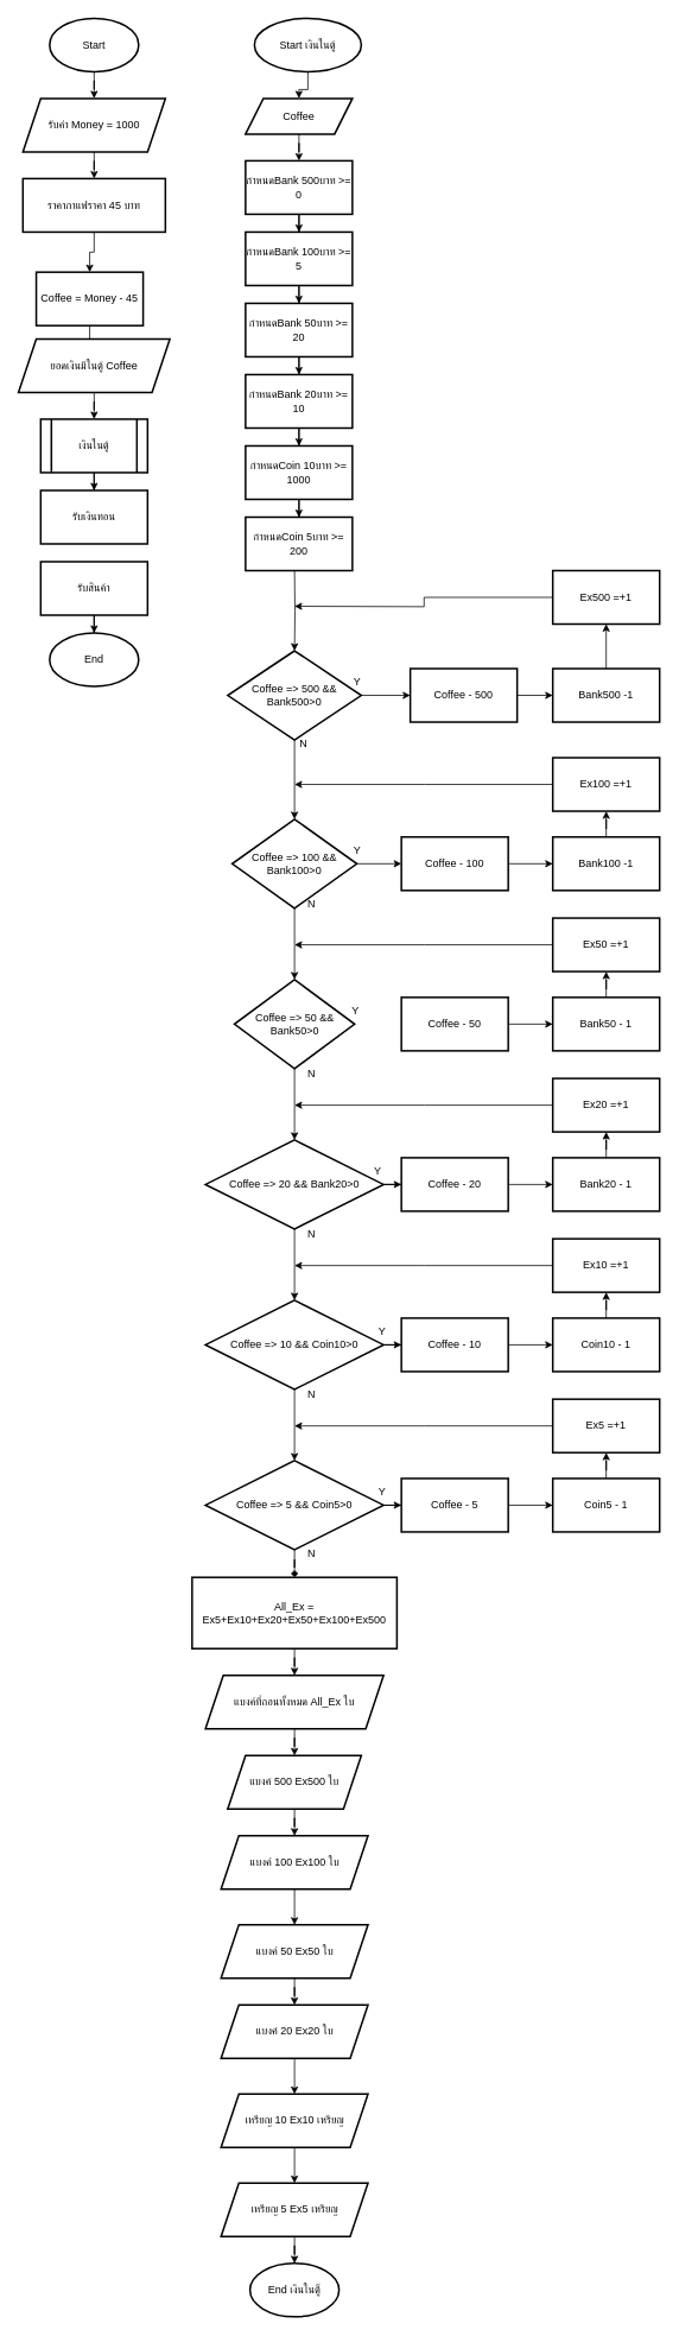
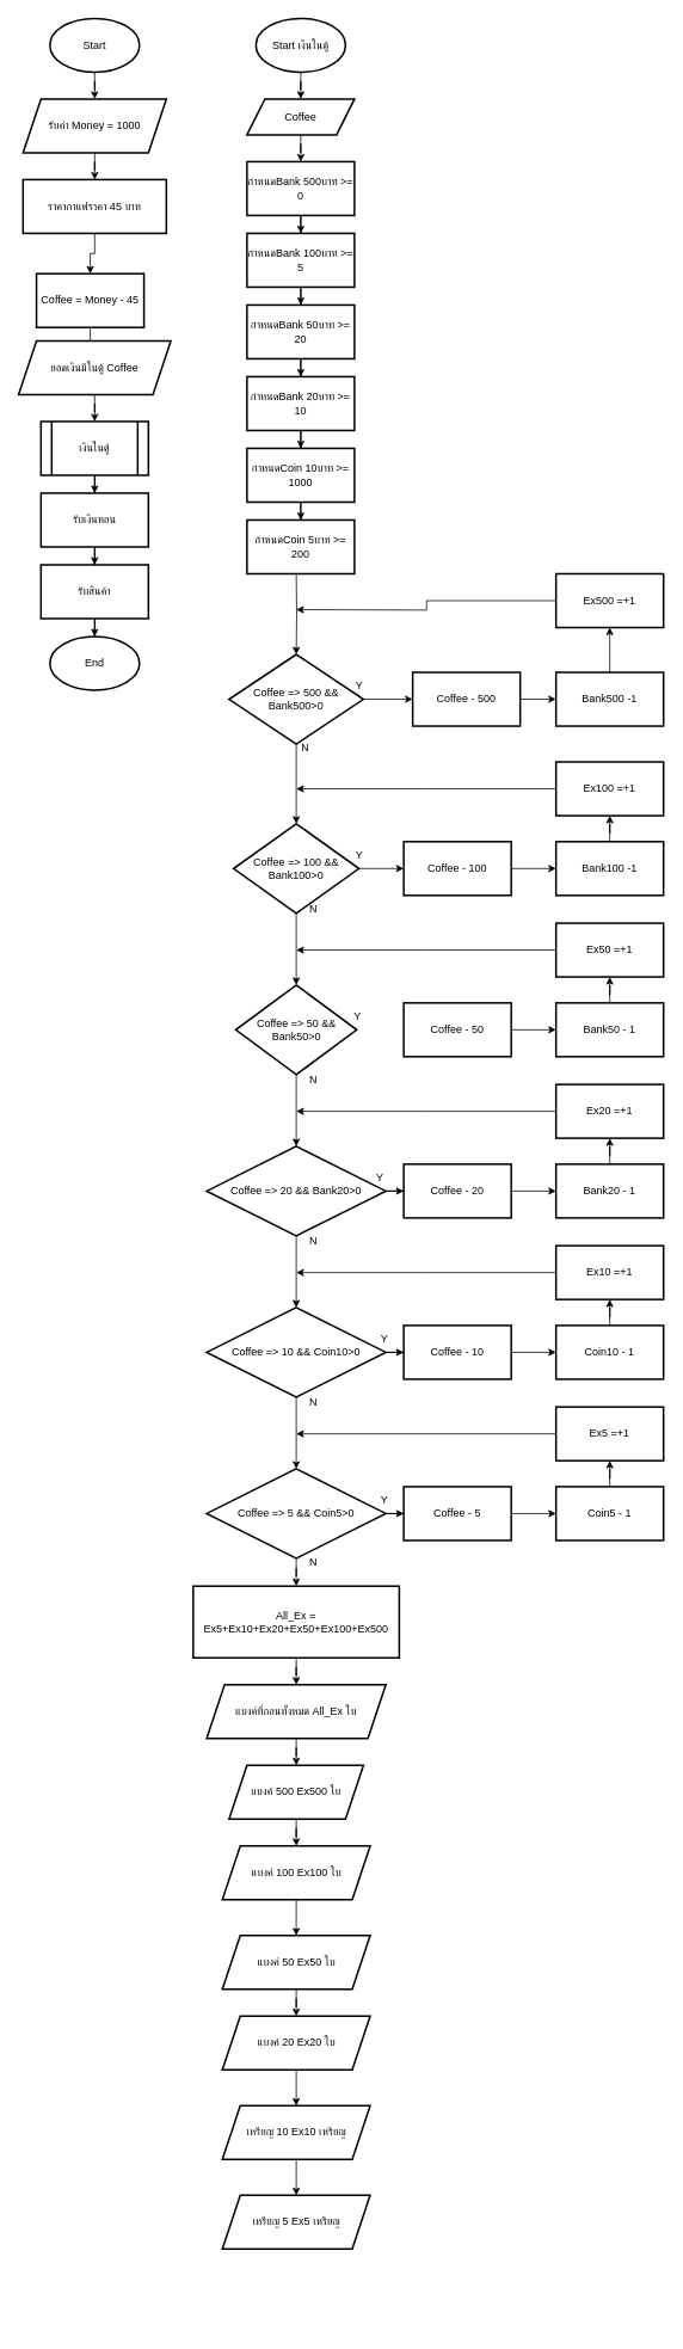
- <mxCell id="7" value="Start เงินในตู้" style="strokeWidth=2;html=1;shape=mxgraph.flowchart.start_1;whiteSpace=wrap;" vertex="1" parent="1"><mxGeometry x="285" y="20" width="120" height="60" as="geometry" /></mxCell>
+ <mxCell id="7" value="Start เงินในตู้" style="strokeWidth=2;html=1;shape=mxgraph.flowchart.start_1;whiteSpace=wrap;" vertex="1" parent="1"><mxGeometry x="285" y="20" width="100" height="60" as="geometry" /></mxCell>
+ <mxCell id="112" value="" style="edgeStyle=orthogonalEdgeStyle;rounded=0;orthogonalLoop=1;jettySize=auto;html=1;" edge="1" parent="1" source="113" target="115"><mxGeometry relative="1" as="geometry" /></mxCell>
- <mxCell id="65" value="" style="edgeStyle=orthogonalEdgeStyle;rounded=0;orthogonalLoop=1;jettySize=auto;html=1;endArrow=diamond;" edge="1" parent="1" source="66" target="84"><mxGeometry relative="1" as="geometry" /></mxCell>
+ <mxCell id="65" value="" style="edgeStyle=orthogonalEdgeStyle;rounded=0;orthogonalLoop=1;jettySize=auto;html=1;" edge="1" parent="1" source="66" target="84"><mxGeometry relative="1" as="geometry" /></mxCell>
- <mxCell id="97" value="" style="edgeStyle=orthogonalEdgeStyle;rounded=0;orthogonalLoop=1;jettySize=auto;html=1;" edge="1" parent="1" source="98" target="99"><mxGeometry relative="1" as="geometry" /></mxCell>
- <mxCell id="99" value="End เงินในตู็" style="strokeWidth=2;html=1;shape=mxgraph.flowchart.start_1;whiteSpace=wrap;" vertex="1" parent="1"><mxGeometry x="280" y="2540" width="100" height="60" as="geometry" /></mxCell>
